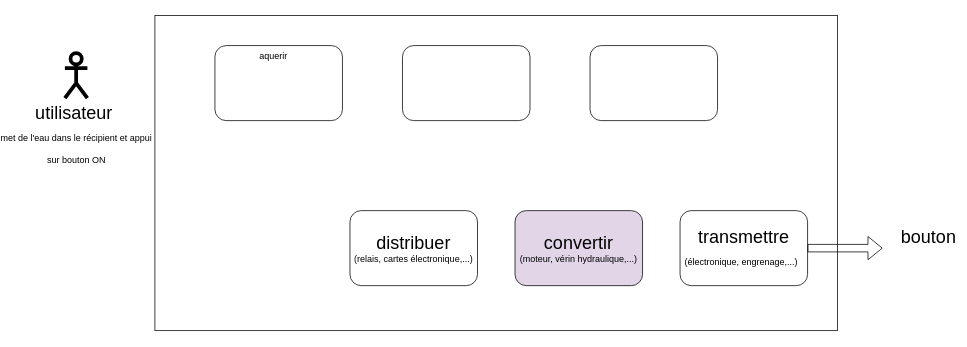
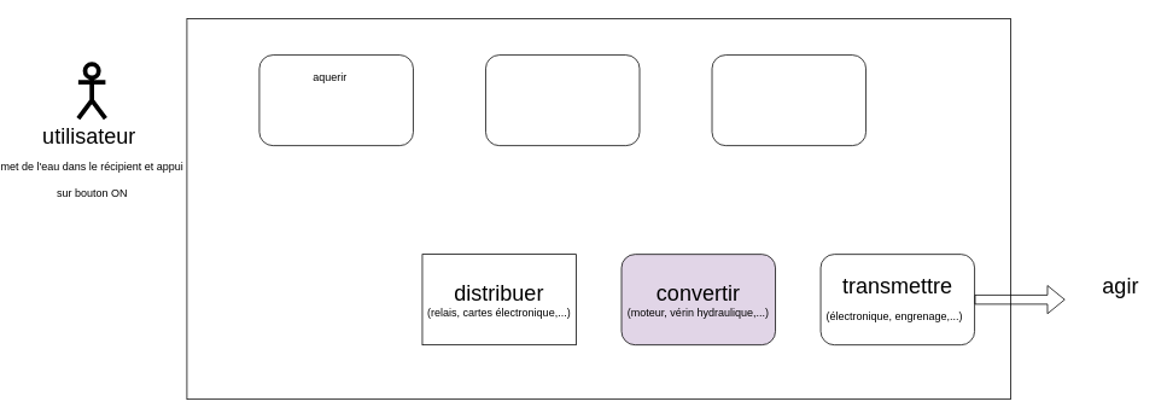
- <mxCell id="12" value="aquerir&amp;nbsp;" style="text;html=1;strokeColor=none;fillColor=none;align=center;verticalAlign=middle;whiteSpace=wrap;rounded=0;strokeWidth=5;fontSize=12;" vertex="1" parent="1"><mxGeometry x="270" y="60" width="60" height="30" as="geometry" /></mxCell>
+ <mxCell id="12" value="aquerir&amp;nbsp;" style="text;html=1;strokeColor=none;fillColor=none;align=center;verticalAlign=middle;whiteSpace=wrap;rounded=0;strokeWidth=5;fontSize=12;" vertex="1" parent="1"><mxGeometry x="270" y="70" width="60" height="30" as="geometry" /></mxCell>
- <mxCell id="6" value="&lt;font style=&quot;&quot;&gt;&lt;font style=&quot;font-size: 24px;&quot;&gt;distribuer&lt;/font&gt;&lt;br&gt;&lt;font style=&quot;font-size: 12px;&quot;&gt;(&lt;/font&gt;&lt;/font&gt;&lt;font style=&quot;&quot;&gt;&lt;font style=&quot;font-size: 12px;&quot;&gt;relais, &lt;font style=&quot;&quot;&gt;cartes &lt;font style=&quot;&quot;&gt;électronique&lt;/font&gt;,...)&lt;/font&gt;&lt;/font&gt;&lt;br&gt;&lt;/font&gt;" style="rounded=1;whiteSpace=wrap;html=1;" vertex="1" parent="1"><mxGeometry x="400" y="280" width="170" height="100" as="geometry" /></mxCell>
+ <mxCell id="6" value="&lt;font style=&quot;&quot;&gt;&lt;font style=&quot;font-size: 24px;&quot;&gt;distribuer&lt;/font&gt;&lt;br&gt;&lt;font style=&quot;font-size: 12px;&quot;&gt;(&lt;/font&gt;&lt;/font&gt;&lt;font style=&quot;&quot;&gt;&lt;font style=&quot;font-size: 12px;&quot;&gt;relais, &lt;font style=&quot;&quot;&gt;cartes &lt;font style=&quot;&quot;&gt;électronique&lt;/font&gt;,...)&lt;/font&gt;&lt;/font&gt;&lt;br&gt;&lt;/font&gt;" style="whiteSpace=wrap;html=1;rounded=0;" vertex="1" parent="1"><mxGeometry x="400" y="280" width="170" height="100" as="geometry" /></mxCell>
- <mxCell id="10" value="&lt;font style=&quot;font-size: 24px;&quot;&gt;bouton&lt;br&gt;&lt;br&gt;&lt;/font&gt;" style="text;html=1;align=center;verticalAlign=middle;resizable=0;points=[];autosize=1;strokeColor=none;fillColor=none;fontSize=12;" vertex="1" parent="1"><mxGeometry x="1141" y="295" width="60" height="70" as="geometry" /></mxCell>
+ <mxCell id="10" value="&lt;font style=&quot;font-size: 24px;&quot;&gt;agir&lt;br&gt;&lt;br&gt;&lt;/font&gt;" style="text;html=1;align=center;verticalAlign=middle;resizable=0;points=[];autosize=1;strokeColor=none;fillColor=none;fontSize=12;" vertex="1" parent="1"><mxGeometry x="1141" y="295" width="60" height="70" as="geometry" /></mxCell>
